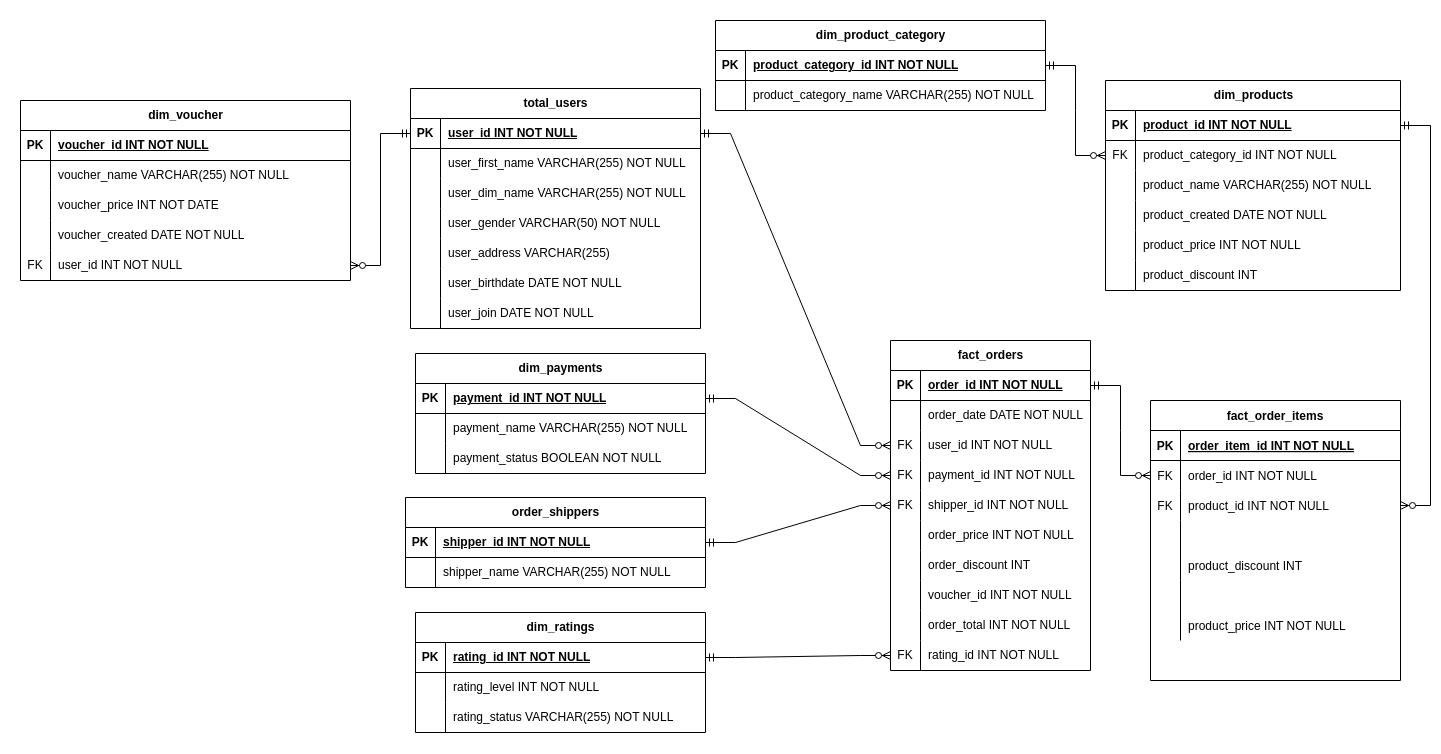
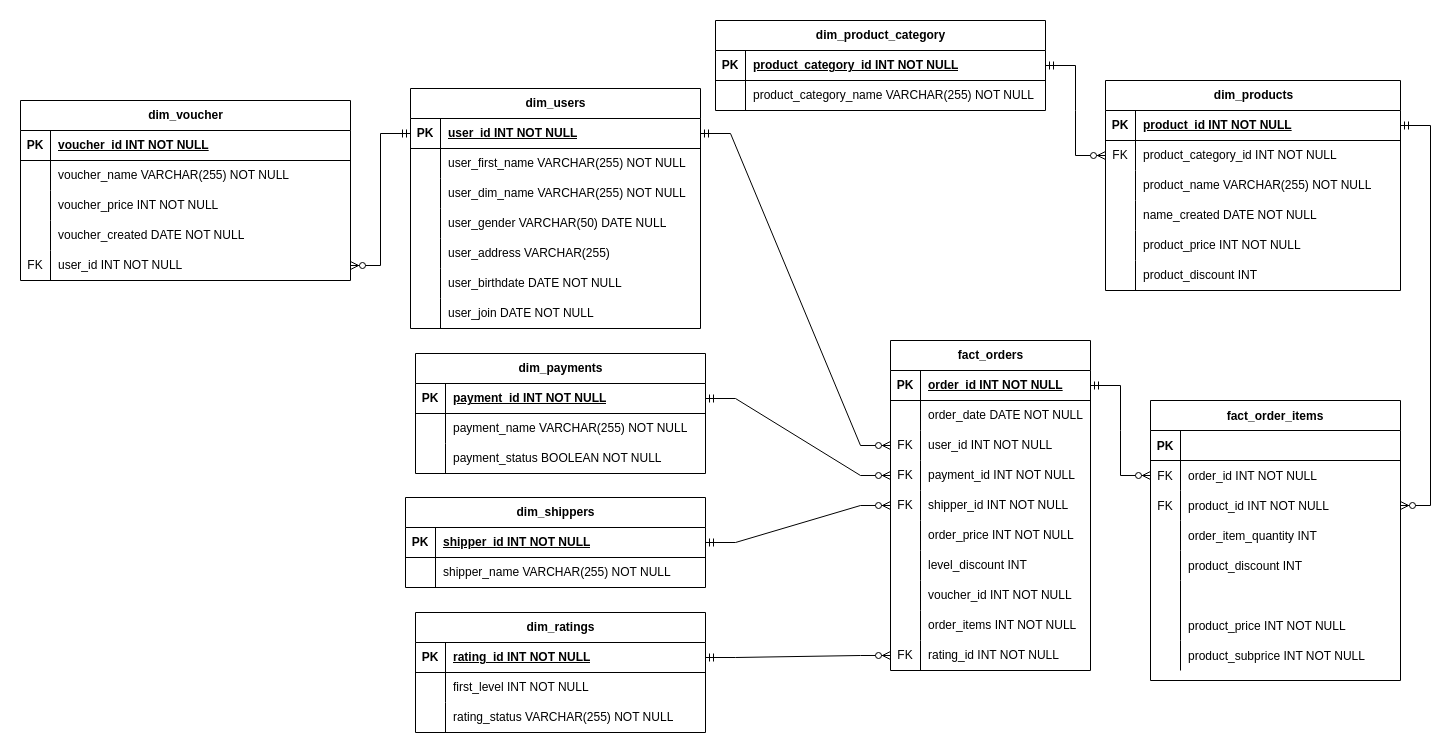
- <mxCell id="43" value="total_users" style="shape=table;startSize=30;container=1;collapsible=1;childLayout=tableLayout;fixedRows=1;rowLines=0;fontStyle=1;align=center;resizeLast=1;html=1;" vertex="1" parent="1"><mxGeometry x="410" y="88" width="290" height="240" as="geometry" /></mxCell>
+ <mxCell id="43" value="dim_users" style="shape=table;startSize=30;container=1;collapsible=1;childLayout=tableLayout;fixedRows=1;rowLines=0;fontStyle=1;align=center;resizeLast=1;html=1;" vertex="1" parent="1"><mxGeometry x="410" y="88" width="290" height="240" as="geometry" /></mxCell>
- <mxCell id="135" value="voucher_price INT NOT DATE" style="shape=partialRectangle;connectable=0;fillColor=none;top=0;left=0;bottom=0;right=0;align=left;spacingLeft=6;overflow=hidden;whiteSpace=wrap;html=1;" vertex="1" parent="133"><mxGeometry x="30" width="300" height="30" as="geometry"><mxRectangle width="300" height="30" as="alternateBounds" /></mxGeometry></mxCell>
+ <mxCell id="135" value="voucher_price INT NOT NULL" style="shape=partialRectangle;connectable=0;fillColor=none;top=0;left=0;bottom=0;right=0;align=left;spacingLeft=6;overflow=hidden;whiteSpace=wrap;html=1;" vertex="1" parent="133"><mxGeometry x="30" width="300" height="30" as="geometry"><mxRectangle width="300" height="30" as="alternateBounds" /></mxGeometry></mxCell>
- <mxCell id="109" value="product_created DATE NOT NULL" style="shape=partialRectangle;connectable=0;fillColor=none;top=0;left=0;bottom=0;right=0;align=left;spacingLeft=6;overflow=hidden;whiteSpace=wrap;html=1;" vertex="1" parent="107"><mxGeometry x="30" width="265" height="30" as="geometry"><mxRectangle width="265" height="30" as="alternateBounds" /></mxGeometry></mxCell>
+ <mxCell id="109" value="name_created DATE NOT NULL" style="shape=partialRectangle;connectable=0;fillColor=none;top=0;left=0;bottom=0;right=0;align=left;spacingLeft=6;overflow=hidden;whiteSpace=wrap;html=1;" vertex="1" parent="107"><mxGeometry x="30" width="265" height="30" as="geometry"><mxRectangle width="265" height="30" as="alternateBounds" /></mxGeometry></mxCell>
- <mxCell id="55" value="user_gender VARCHAR(50) NOT NULL" style="shape=partialRectangle;connectable=0;fillColor=none;top=0;left=0;bottom=0;right=0;align=left;spacingLeft=6;overflow=hidden;whiteSpace=wrap;html=1;" vertex="1" parent="53"><mxGeometry x="30" width="260" height="30" as="geometry"><mxRectangle width="260" height="30" as="alternateBounds" /></mxGeometry></mxCell>
+ <mxCell id="55" value="user_gender VARCHAR(50) DATE NULL" style="shape=partialRectangle;connectable=0;fillColor=none;top=0;left=0;bottom=0;right=0;align=left;spacingLeft=6;overflow=hidden;whiteSpace=wrap;html=1;" vertex="1" parent="53"><mxGeometry x="30" width="260" height="30" as="geometry"><mxRectangle width="260" height="30" as="alternateBounds" /></mxGeometry></mxCell>
- <mxCell id="22" value="order_item_id INT NOT NULL" style="shape=partialRectangle;overflow=hidden;connectable=0;fillColor=none;top=0;left=0;bottom=0;right=0;align=left;spacingLeft=6;fontStyle=5;" vertex="1" parent="20"><mxGeometry x="30" width="220" height="30" as="geometry"><mxRectangle width="220" height="30" as="alternateBounds" /></mxGeometry></mxCell>
- <mxCell id="12" value="order_shippers" style="shape=table;startSize=30;container=1;collapsible=1;childLayout=tableLayout;fixedRows=1;rowLines=0;fontStyle=1;align=center;resizeLast=1;html=1;" vertex="1" parent="1"><mxGeometry x="405" y="497" width="300" height="90" as="geometry" /></mxCell>
+ <mxCell id="12" value="dim_shippers" style="shape=table;startSize=30;container=1;collapsible=1;childLayout=tableLayout;fixedRows=1;rowLines=0;fontStyle=1;align=center;resizeLast=1;html=1;" vertex="1" parent="1"><mxGeometry x="405" y="497" width="300" height="90" as="geometry" /></mxCell>
+ <mxCell id="31" value="order_item_quantity INT" style="shape=partialRectangle;overflow=hidden;connectable=0;fillColor=none;top=0;left=0;bottom=0;right=0;align=left;spacingLeft=6;" vertex="1" parent="29"><mxGeometry x="30" width="220" height="30" as="geometry"><mxRectangle width="220" height="30" as="alternateBounds" /></mxGeometry></mxCell>
- <mxCell id="86" value="order_discount INT" style="shape=partialRectangle;connectable=0;fillColor=none;top=0;left=0;bottom=0;right=0;align=left;spacingLeft=6;overflow=hidden;whiteSpace=wrap;html=1;" vertex="1" parent="84"><mxGeometry x="30" width="170" height="30" as="geometry"><mxRectangle width="170" height="30" as="alternateBounds" /></mxGeometry></mxCell>
+ <mxCell id="86" value="level_discount INT" style="shape=partialRectangle;connectable=0;fillColor=none;top=0;left=0;bottom=0;right=0;align=left;spacingLeft=6;overflow=hidden;whiteSpace=wrap;html=1;" vertex="1" parent="84"><mxGeometry x="30" width="170" height="30" as="geometry"><mxRectangle width="170" height="30" as="alternateBounds" /></mxGeometry></mxCell>
- <mxCell id="92" value="order_total INT NOT NULL" style="shape=partialRectangle;connectable=0;fillColor=none;top=0;left=0;bottom=0;right=0;align=left;spacingLeft=6;overflow=hidden;whiteSpace=wrap;html=1;" vertex="1" parent="90"><mxGeometry x="30" width="170" height="30" as="geometry"><mxRectangle width="170" height="30" as="alternateBounds" /></mxGeometry></mxCell>
+ <mxCell id="92" value="order_items INT NOT NULL" style="shape=partialRectangle;connectable=0;fillColor=none;top=0;left=0;bottom=0;right=0;align=left;spacingLeft=6;overflow=hidden;whiteSpace=wrap;html=1;" vertex="1" parent="90"><mxGeometry x="30" width="170" height="30" as="geometry"><mxRectangle width="170" height="30" as="alternateBounds" /></mxGeometry></mxCell>
+ <mxCell id="42" value="product_subprice INT NOT NULL" style="shape=partialRectangle;overflow=hidden;connectable=0;fillColor=none;top=0;left=0;bottom=0;right=0;align=left;spacingLeft=6;" vertex="1" parent="40"><mxGeometry x="30" width="220" height="30" as="geometry"><mxRectangle width="220" height="30" as="alternateBounds" /></mxGeometry></mxCell>
- <mxCell id="149" value="rating_level INT NOT NULL" style="shape=partialRectangle;connectable=0;fillColor=none;top=0;left=0;bottom=0;right=0;align=left;spacingLeft=6;overflow=hidden;whiteSpace=wrap;html=1;" vertex="1" parent="147"><mxGeometry x="30" width="260" height="30" as="geometry"><mxRectangle width="260" height="30" as="alternateBounds" /></mxGeometry></mxCell>
+ <mxCell id="149" value="first_level INT NOT NULL" style="shape=partialRectangle;connectable=0;fillColor=none;top=0;left=0;bottom=0;right=0;align=left;spacingLeft=6;overflow=hidden;whiteSpace=wrap;html=1;" vertex="1" parent="147"><mxGeometry x="30" width="260" height="30" as="geometry"><mxRectangle width="260" height="30" as="alternateBounds" /></mxGeometry></mxCell>
